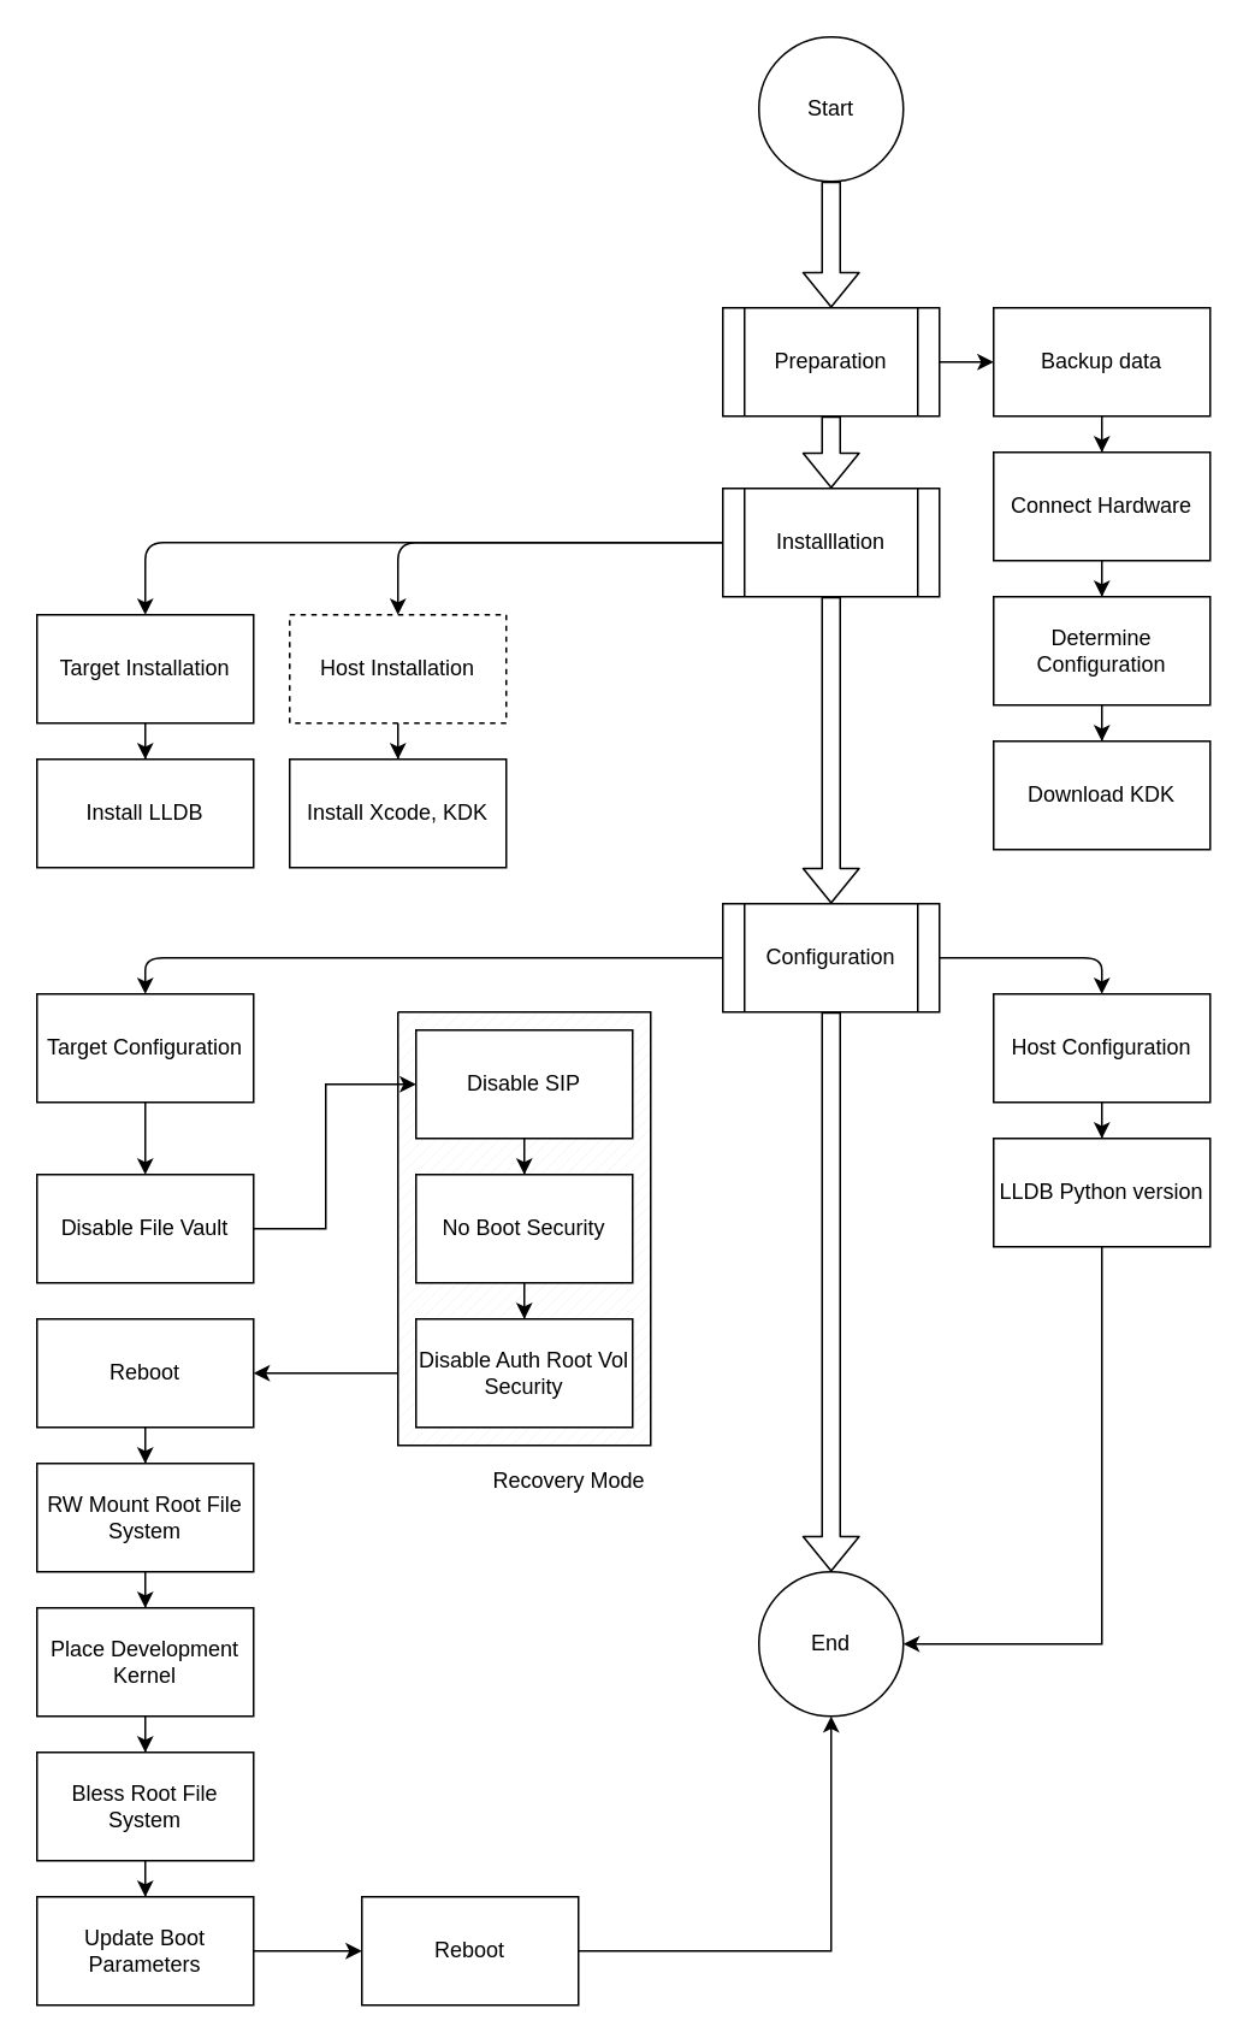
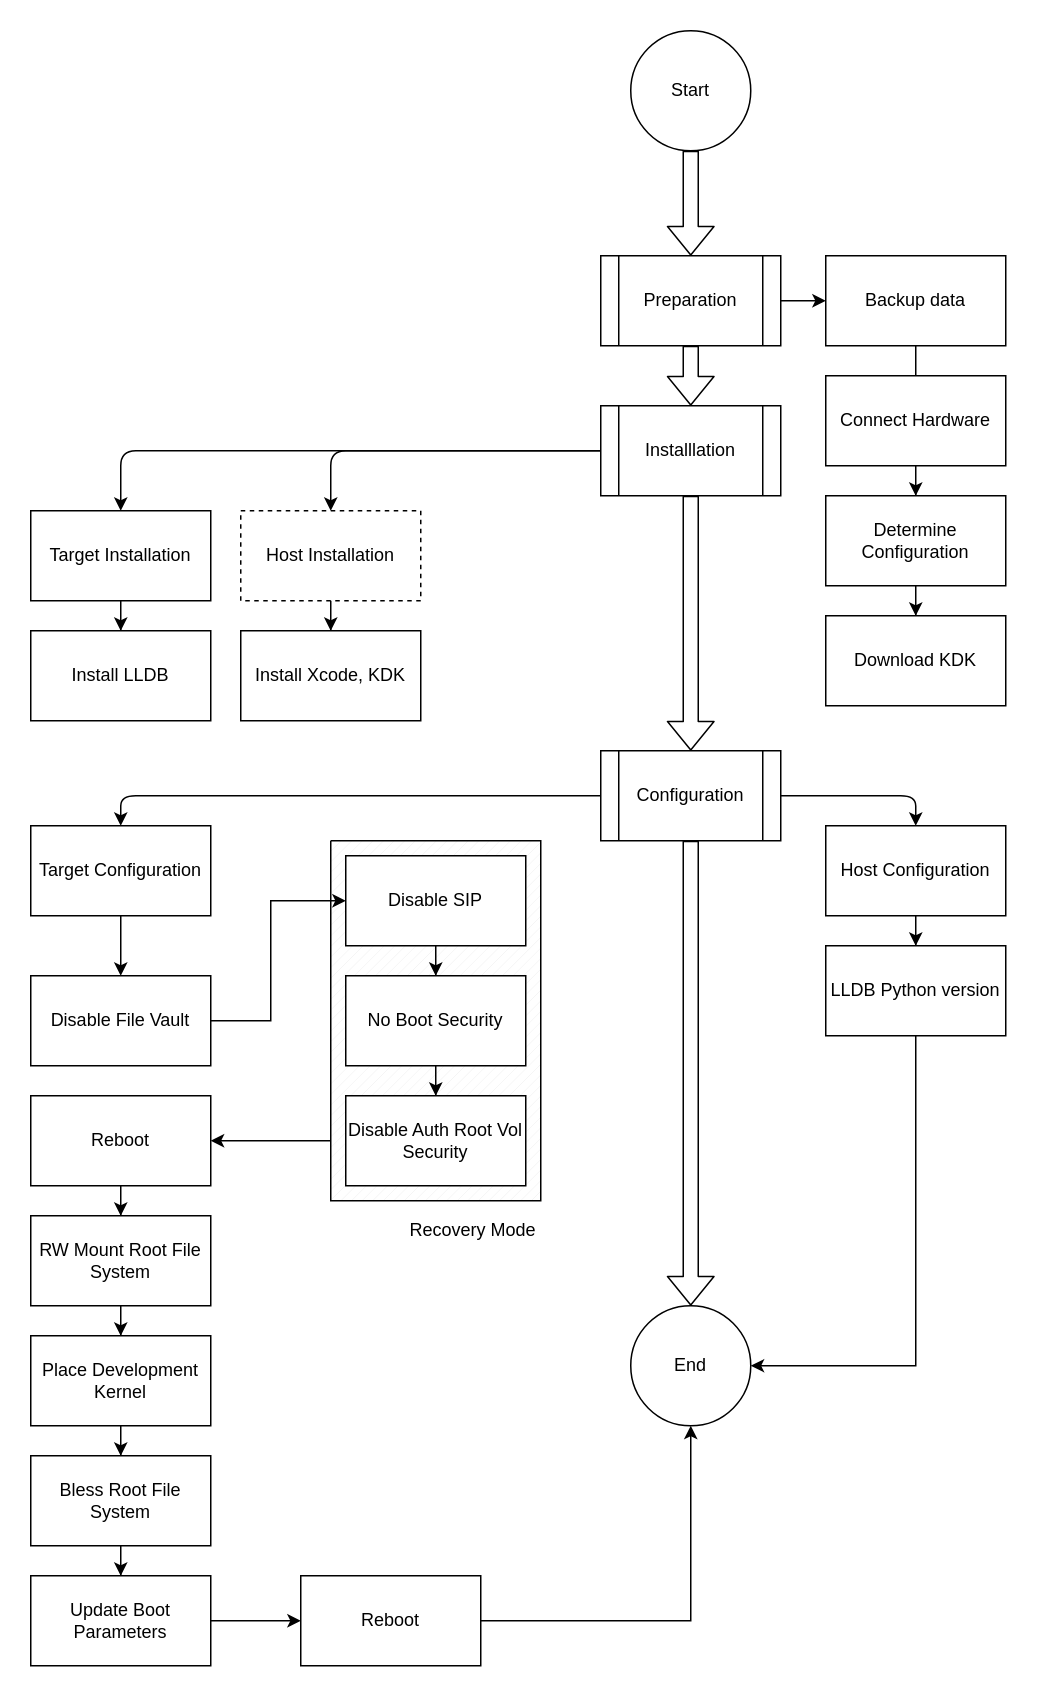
- <mxCell id="33" value="" style="edgeStyle=orthogonalEdgeStyle;rounded=0;orthogonalLoop=1;jettySize=auto;html=1;" parent="2" source="30" target="32" edge="1"><mxGeometry x="370" y="150" as="geometry" /></mxCell>
+ <mxCell id="33" value="" style="edgeStyle=orthogonalEdgeStyle;rounded=0;orthogonalLoop=1;jettySize=auto;html=1;endArrow=none;" parent="2" source="30" target="32" edge="1"><mxGeometry x="370" y="150" as="geometry" /></mxCell>
